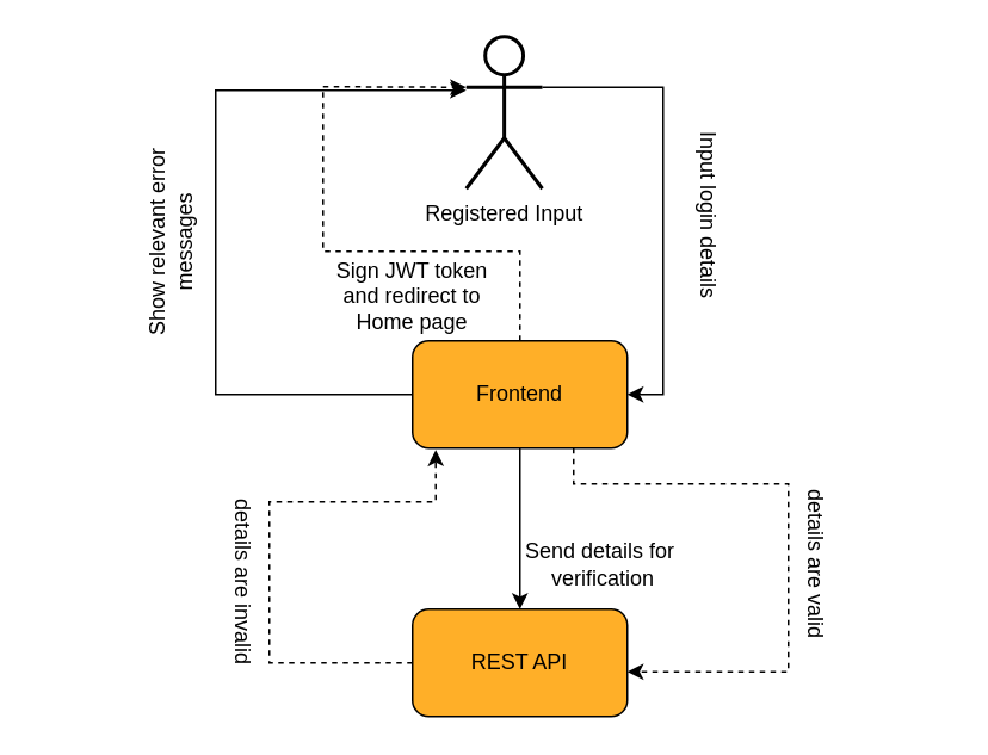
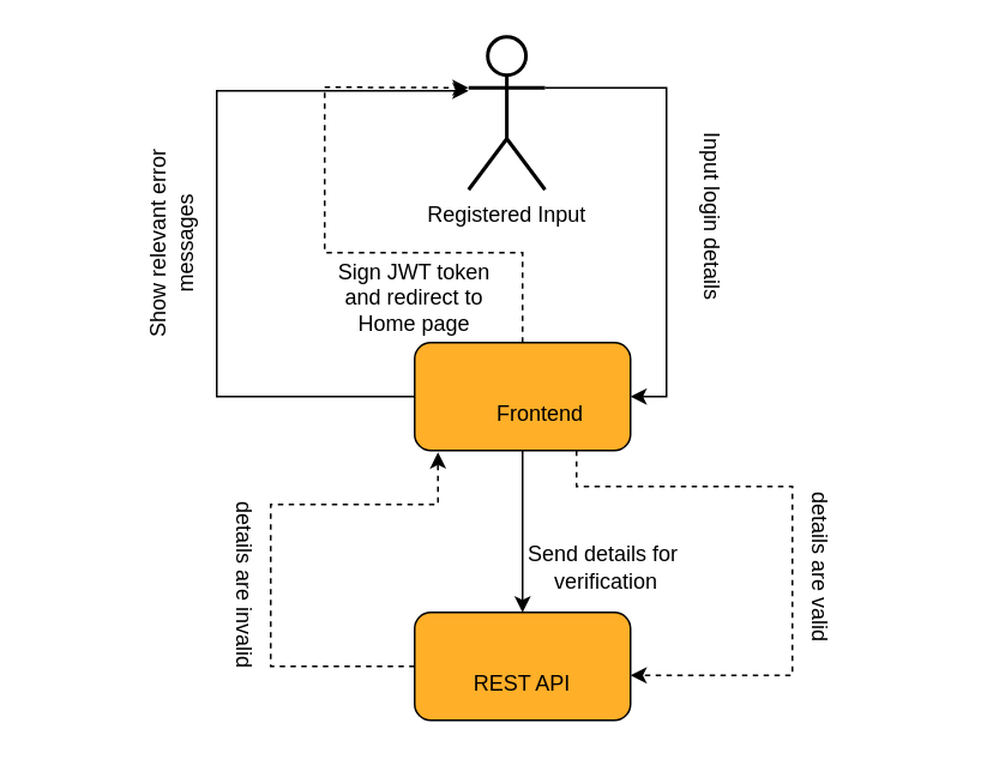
- <mxCell id="4" value="&lt;font style=&quot;font-size: 12px;&quot;&gt;Frontend&lt;/font&gt;" style="text;html=1;strokeColor=none;fillColor=none;align=center;verticalAlign=middle;whiteSpace=wrap;rounded=0;fontSize=12;" parent="2" vertex="1"><mxGeometry x="30" y="15" width="60" height="30" as="geometry" /></mxCell>
+ <mxCell id="4" value="&lt;font style=&quot;font-size: 12px;&quot;&gt;Frontend&lt;/font&gt;" style="text;html=1;strokeColor=none;fillColor=none;align=center;verticalAlign=middle;whiteSpace=wrap;rounded=0;fontSize=12;" parent="2" vertex="1"><mxGeometry x="40" y="25" width="60" height="30" as="geometry" /></mxCell>
- <mxCell id="7" value="&lt;font style=&quot;font-size: 12px;&quot;&gt;REST API&lt;/font&gt;" style="text;html=1;strokeColor=none;fillColor=none;align=center;verticalAlign=middle;whiteSpace=wrap;rounded=0;fontSize=12;" parent="5" vertex="1"><mxGeometry x="30" y="15" width="60" height="30" as="geometry" /></mxCell>
+ <mxCell id="7" value="&lt;font style=&quot;font-size: 12px;&quot;&gt;REST API&lt;/font&gt;" style="text;html=1;strokeColor=none;fillColor=none;align=center;verticalAlign=middle;whiteSpace=wrap;rounded=0;fontSize=12;" parent="5" vertex="1"><mxGeometry x="30" y="25" width="60" height="30" as="geometry" /></mxCell>
